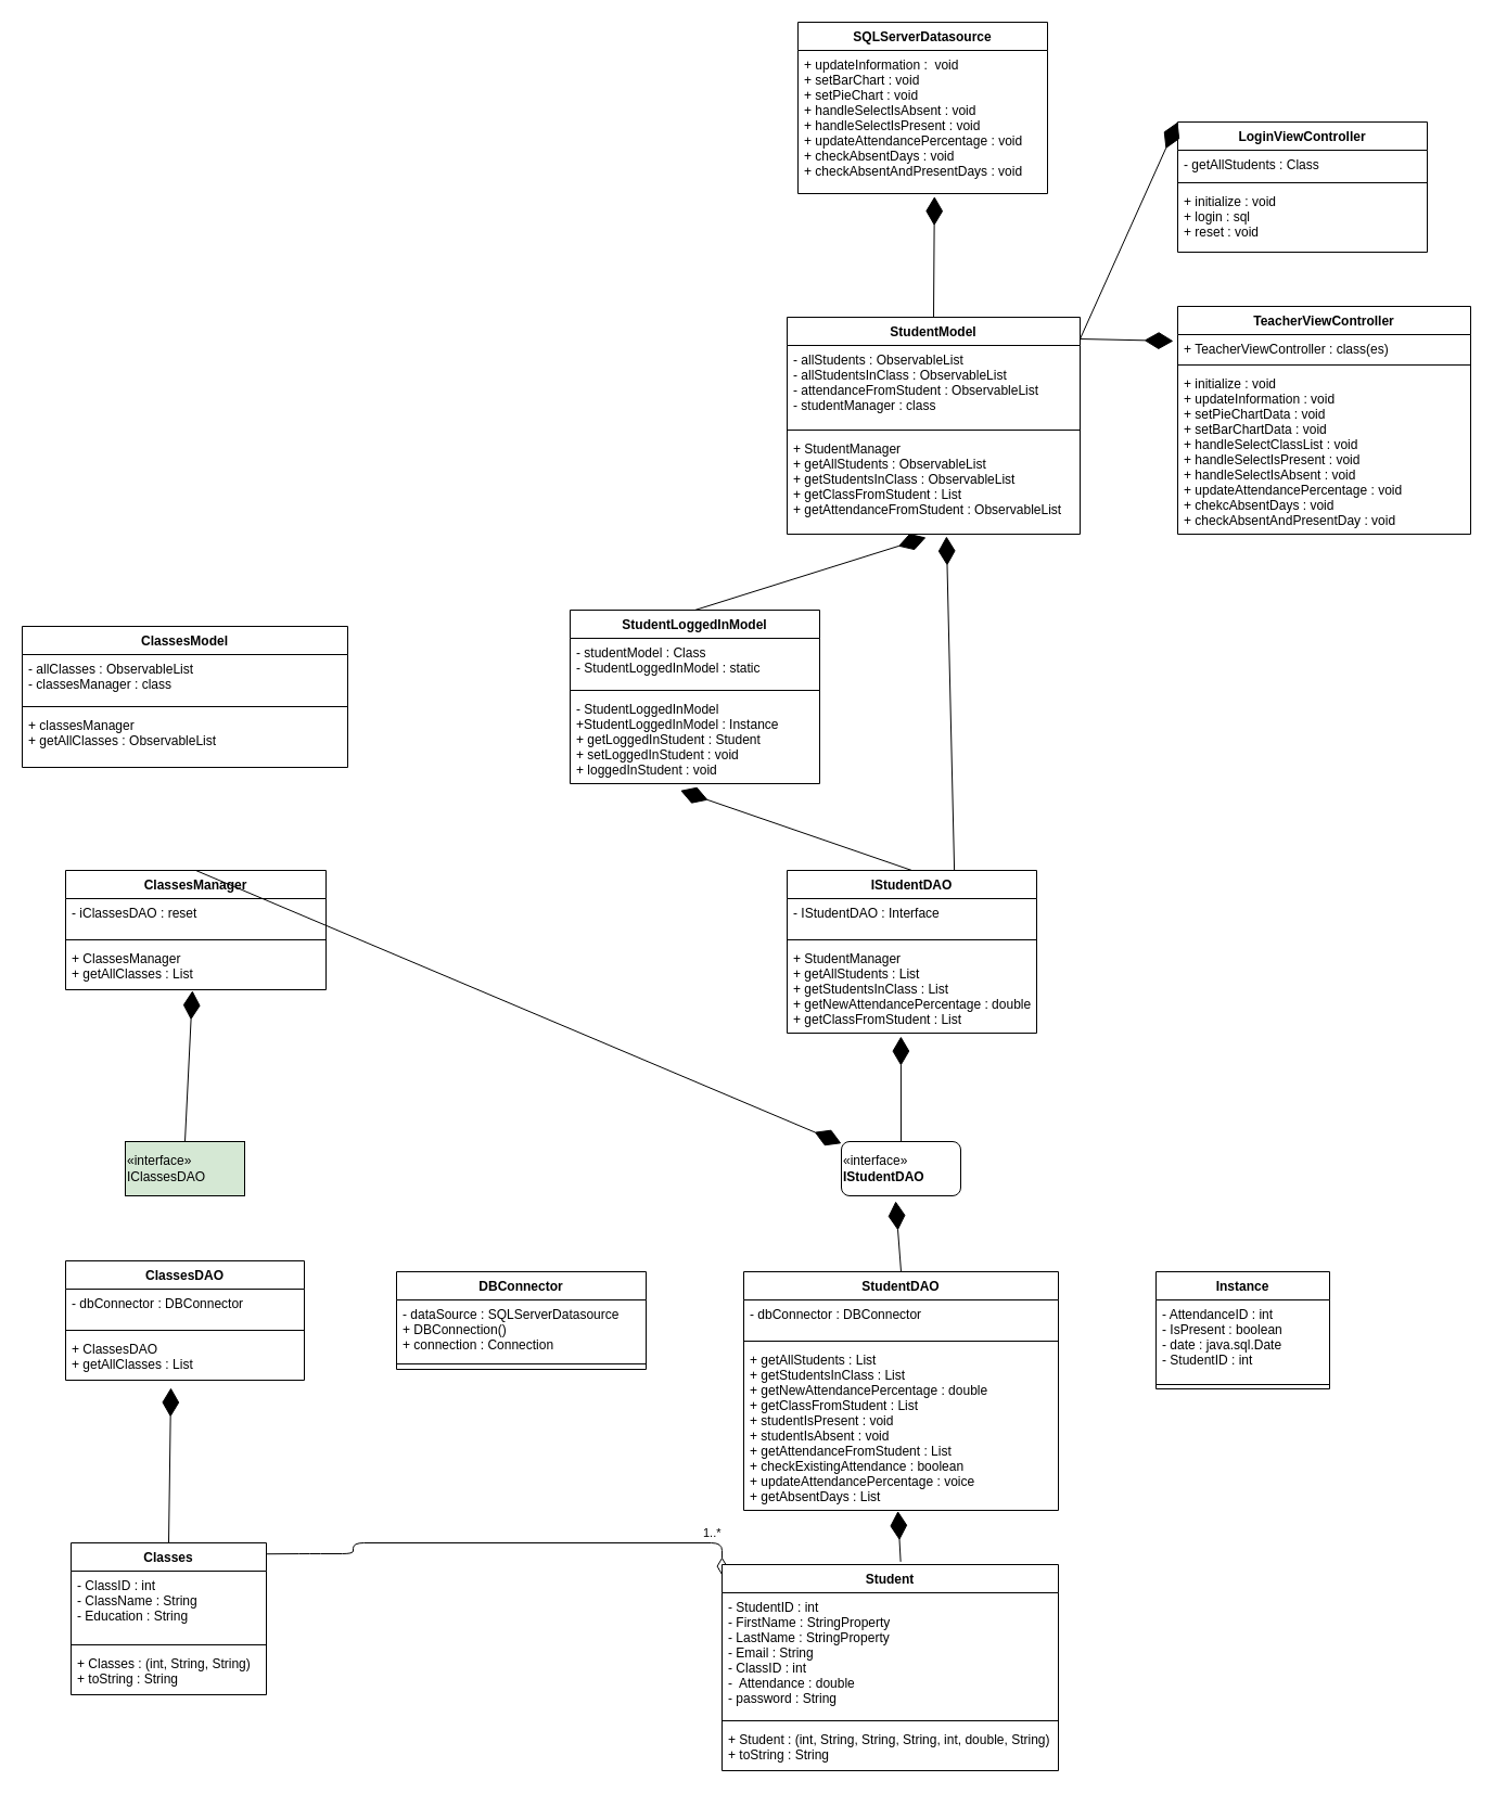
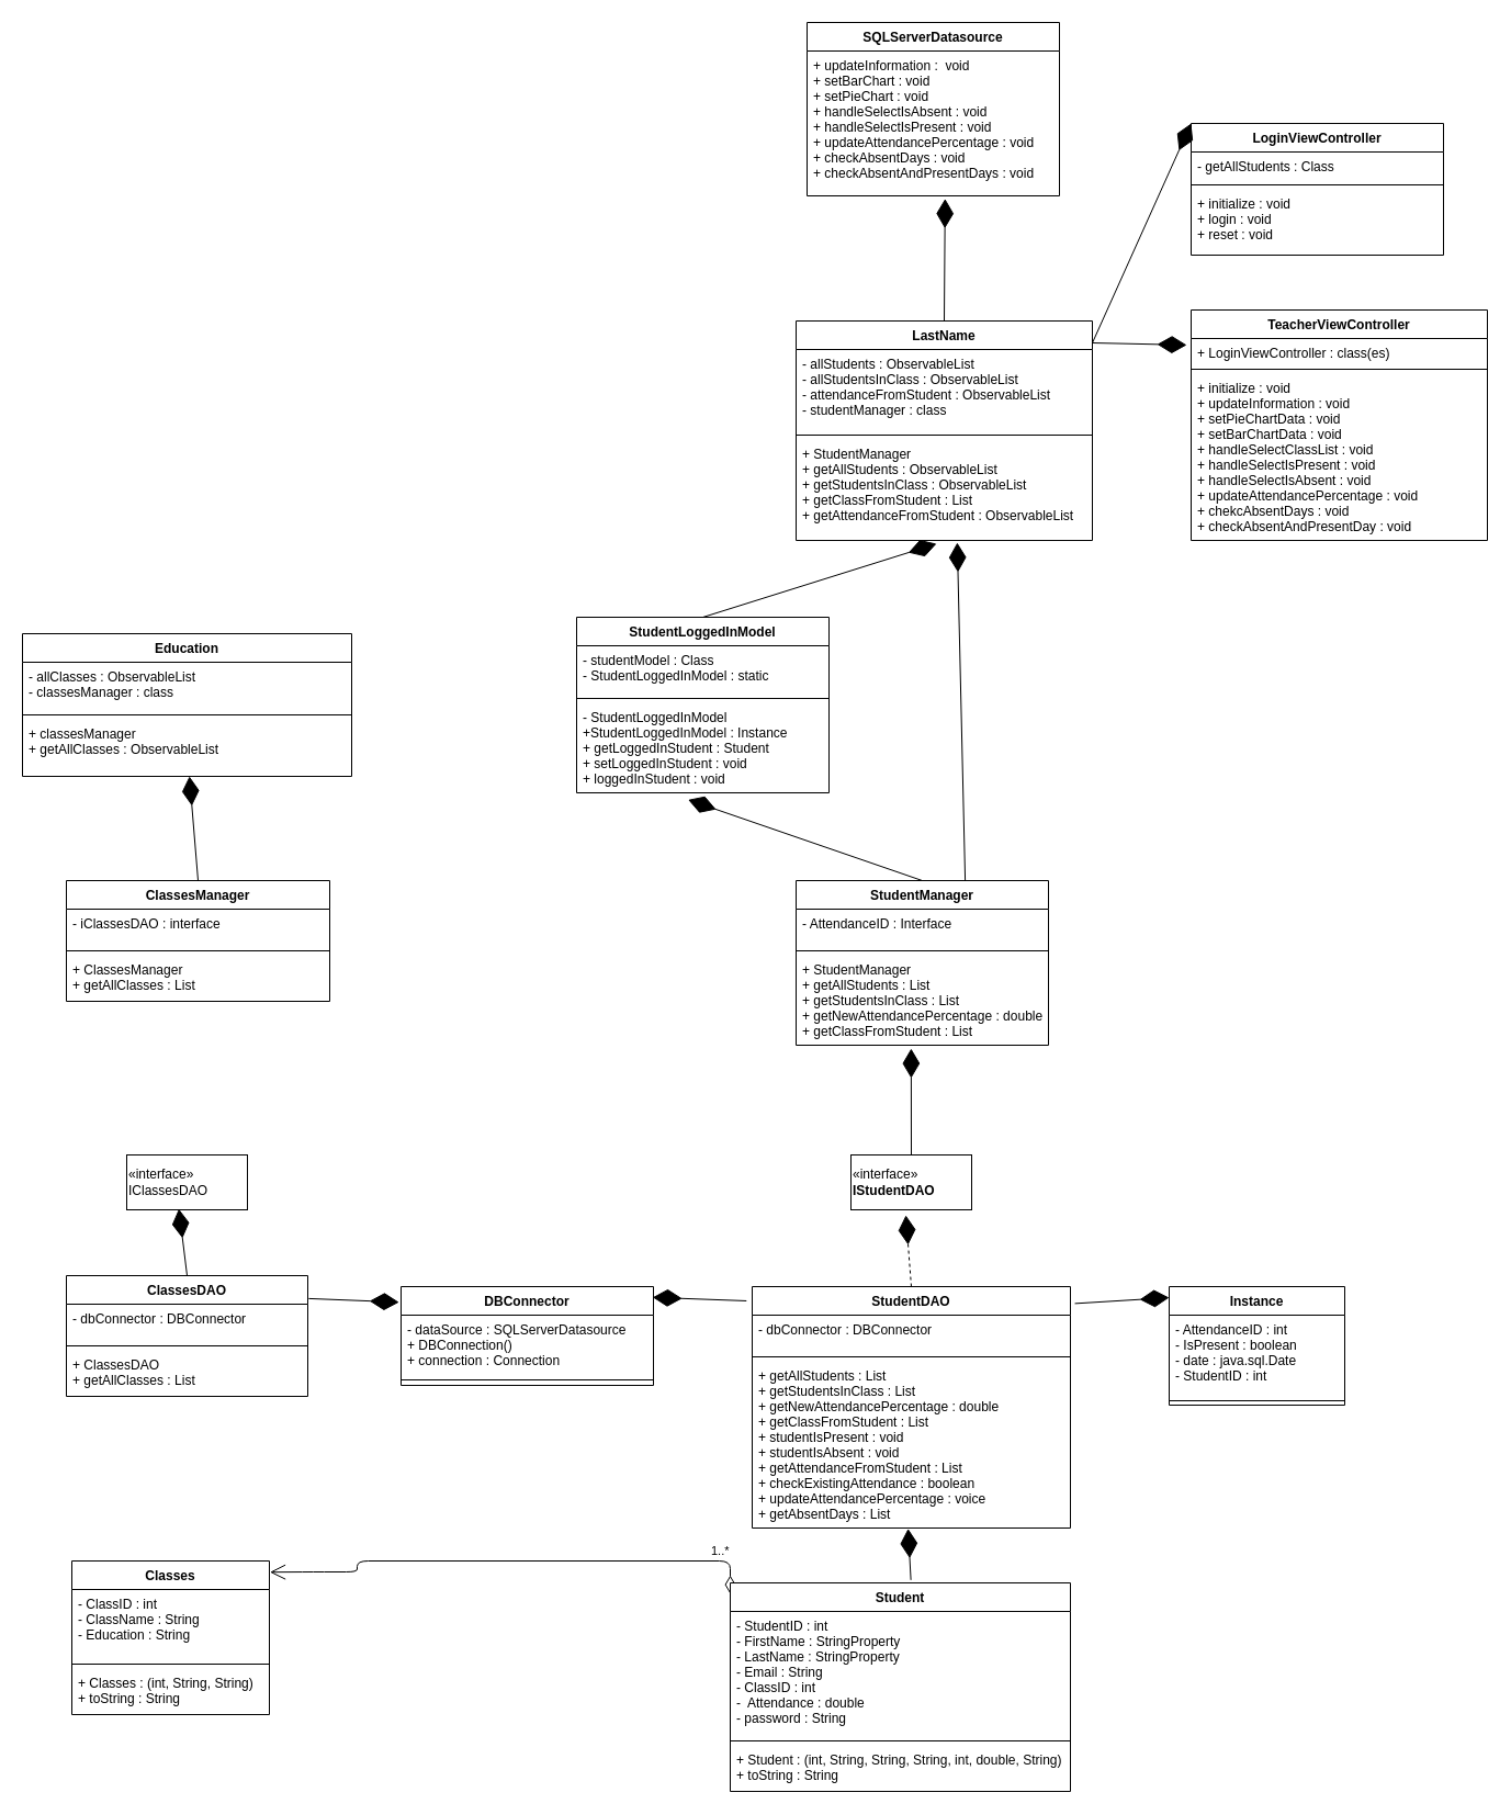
- <mxCell id="67" value="+ initialize : void&#10;+ login : sql&#10;+ reset : void" style="text;strokeColor=none;fillColor=none;align=left;verticalAlign=top;spacingLeft=4;spacingRight=4;overflow=hidden;rotatable=0;points=[[0,0.5],[1,0.5]];portConstraint=eastwest;" vertex="1" parent="64"><mxGeometry y="60" width="230" height="60" as="geometry" /></mxCell>
+ <mxCell id="67" value="+ initialize : void&#10;+ login : void&#10;+ reset : void" style="text;strokeColor=none;fillColor=none;align=left;verticalAlign=top;spacingLeft=4;spacingRight=4;overflow=hidden;rotatable=0;points=[[0,0.5],[1,0.5]];portConstraint=eastwest;" vertex="1" parent="64"><mxGeometry y="60" width="230" height="60" as="geometry" /></mxCell>
- <mxCell id="17" value="StudentModel" style="swimlane;fontStyle=1;align=center;verticalAlign=top;childLayout=stackLayout;horizontal=1;startSize=26;horizontalStack=0;resizeParent=1;resizeParentMax=0;resizeLast=0;collapsible=1;marginBottom=0;" vertex="1" parent="1"><mxGeometry x="725" y="292" width="270" height="200" as="geometry" /></mxCell>
+ <mxCell id="17" value="LastName" style="swimlane;fontStyle=1;align=center;verticalAlign=top;childLayout=stackLayout;horizontal=1;startSize=26;horizontalStack=0;resizeParent=1;resizeParentMax=0;resizeLast=0;collapsible=1;marginBottom=0;" vertex="1" parent="1"><mxGeometry x="725" y="292" width="270" height="200" as="geometry" /></mxCell>
- <mxCell id="55" value="+ TeacherViewController : class(es)" style="text;strokeColor=none;fillColor=none;align=left;verticalAlign=top;spacingLeft=4;spacingRight=4;overflow=hidden;rotatable=0;points=[[0,0.5],[1,0.5]];portConstraint=eastwest;" vertex="1" parent="54"><mxGeometry y="26" width="270" height="24" as="geometry" /></mxCell>
+ <mxCell id="55" value="+ LoginViewController : class(es)" style="text;strokeColor=none;fillColor=none;align=left;verticalAlign=top;spacingLeft=4;spacingRight=4;overflow=hidden;rotatable=0;points=[[0,0.5],[1,0.5]];portConstraint=eastwest;" vertex="1" parent="54"><mxGeometry y="26" width="270" height="24" as="geometry" /></mxCell>
- <mxCell id="28" value="ClassesModel" style="swimlane;fontStyle=1;align=center;verticalAlign=top;childLayout=stackLayout;horizontal=1;startSize=26;horizontalStack=0;resizeParent=1;resizeParentMax=0;resizeLast=0;collapsible=1;marginBottom=0;" vertex="1" parent="1"><mxGeometry x="20" y="577" width="300" height="130" as="geometry" /></mxCell>
+ <mxCell id="28" value="Education" style="swimlane;fontStyle=1;align=center;verticalAlign=top;childLayout=stackLayout;horizontal=1;startSize=26;horizontalStack=0;resizeParent=1;resizeParentMax=0;resizeLast=0;collapsible=1;marginBottom=0;" vertex="1" parent="1"><mxGeometry x="20" y="577" width="300" height="130" as="geometry" /></mxCell>
- <mxCell id="13" value="IStudentDAO" style="swimlane;fontStyle=1;align=center;verticalAlign=top;childLayout=stackLayout;horizontal=1;startSize=26;horizontalStack=0;resizeParent=1;resizeParentMax=0;resizeLast=0;collapsible=1;marginBottom=0;" vertex="1" parent="1"><mxGeometry x="725" y="802" width="230" height="150" as="geometry" /></mxCell>
+ <mxCell id="13" value="StudentManager" style="swimlane;fontStyle=1;align=center;verticalAlign=top;childLayout=stackLayout;horizontal=1;startSize=26;horizontalStack=0;resizeParent=1;resizeParentMax=0;resizeLast=0;collapsible=1;marginBottom=0;" vertex="1" parent="1"><mxGeometry x="725" y="802" width="230" height="150" as="geometry" /></mxCell>
- <mxCell id="37" value="- iClassesDAO : reset" style="text;strokeColor=none;fillColor=none;align=left;verticalAlign=top;spacingLeft=4;spacingRight=4;overflow=hidden;rotatable=0;points=[[0,0.5],[1,0.5]];portConstraint=eastwest;" vertex="1" parent="36"><mxGeometry y="26" width="240" height="34" as="geometry" /></mxCell>
+ <mxCell id="37" value="- iClassesDAO : interface" style="text;strokeColor=none;fillColor=none;align=left;verticalAlign=top;spacingLeft=4;spacingRight=4;overflow=hidden;rotatable=0;points=[[0,0.5],[1,0.5]];portConstraint=eastwest;" vertex="1" parent="36"><mxGeometry y="26" width="240" height="34" as="geometry" /></mxCell>
- <mxCell id="14" value="- IStudentDAO : Interface&#10;" style="text;strokeColor=none;fillColor=none;align=left;verticalAlign=top;spacingLeft=4;spacingRight=4;overflow=hidden;rotatable=0;points=[[0,0.5],[1,0.5]];portConstraint=eastwest;" vertex="1" parent="13"><mxGeometry y="26" width="230" height="34" as="geometry" /></mxCell>
+ <mxCell id="14" value="- AttendanceID : Interface&#10;" style="text;strokeColor=none;fillColor=none;align=left;verticalAlign=top;spacingLeft=4;spacingRight=4;overflow=hidden;rotatable=0;points=[[0,0.5],[1,0.5]];portConstraint=eastwest;" vertex="1" parent="13"><mxGeometry y="26" width="230" height="34" as="geometry" /></mxCell>
- <mxCell id="49" value="" style="endArrow=diamondThin;endFill=1;endSize=24;html=1;exitX=0.5;exitY=0;exitDx=0;exitDy=0;" edge="1" parent="1" source="36" target="26"><mxGeometry width="160" relative="1" as="geometry"><mxPoint x="245" y="467" as="sourcePoint" /><mxPoint x="635" y="312" as="targetPoint" /></mxGeometry></mxCell>
+ <mxCell id="49" value="" style="endArrow=diamondThin;endFill=1;endSize=24;html=1;exitX=0.5;exitY=0;exitDx=0;exitDy=0;" edge="1" parent="1" source="36" target="31"><mxGeometry width="160" relative="1" as="geometry"><mxPoint x="245" y="467" as="sourcePoint" /><mxPoint x="635" y="312" as="targetPoint" /></mxGeometry></mxCell>
- <mxCell id="50" value="" style="endArrow=diamondThin;endFill=1;endSize=24;html=1;exitX=0.5;exitY=0;exitDx=0;exitDy=0;entryX=0.487;entryY=1.021;entryDx=0;entryDy=0;entryPerimeter=0;" edge="1" parent="1" source="27" target="39"><mxGeometry width="160" relative="1" as="geometry"><mxPoint x="475" y="982" as="sourcePoint" /><mxPoint x="635" y="982" as="targetPoint" /></mxGeometry></mxCell>
- <mxCell id="27" value="«interface»&lt;br&gt;IClassesDAO" style="html=1;align=left;fillColor=#d5e8d4;" vertex="1" parent="1"><mxGeometry x="115" y="1052" width="110" height="50" as="geometry" /></mxCell>
+ <mxCell id="27" value="«interface»&lt;br&gt;IClassesDAO" style="html=1;align=left;" vertex="1" parent="1"><mxGeometry x="115" y="1052" width="110" height="50" as="geometry" /></mxCell>
- <mxCell id="26" value="«interface»&lt;br&gt;&lt;b&gt;IStudentDAO&lt;/b&gt;" style="html=1;align=left;rounded=1;" vertex="1" parent="1"><mxGeometry x="775" y="1052" width="110" height="50" as="geometry" /></mxCell>
+ <mxCell id="26" value="«interface»&lt;br&gt;&lt;b&gt;IStudentDAO&lt;/b&gt;" style="html=1;align=left;" vertex="1" parent="1"><mxGeometry x="775" y="1052" width="110" height="50" as="geometry" /></mxCell>
+ <mxCell id="51" value="" style="endArrow=diamondThin;endFill=1;endSize=24;html=1;entryX=0.432;entryY=0.984;entryDx=0;entryDy=0;entryPerimeter=0;exitX=0.5;exitY=0;exitDx=0;exitDy=0;" edge="1" parent="1" source="32" target="27"><mxGeometry width="160" relative="1" as="geometry"><mxPoint x="475" y="1202" as="sourcePoint" /><mxPoint x="635" y="1202" as="targetPoint" /></mxGeometry></mxCell>
- <mxCell id="8" value="" style="endArrow=diamondThin;endFill=1;endSize=24;html=1;exitX=0.5;exitY=0;exitDx=0;exitDy=0;entryX=0.455;entryY=1.1;entryDx=0;entryDy=0;entryPerimeter=0;" parent="1" source="22" target="26" edge="1"><mxGeometry width="160" relative="1" as="geometry"><mxPoint x="675" y="1292" as="sourcePoint" /><mxPoint x="655" y="1180" as="targetPoint" /></mxGeometry></mxCell>
+ <mxCell id="8" value="" style="endArrow=diamondThin;endFill=1;endSize=24;html=1;exitX=0.5;exitY=0;exitDx=0;exitDy=0;entryX=0.455;entryY=1.1;entryDx=0;entryDy=0;entryPerimeter=0;dashed=1;" parent="1" source="22" target="26" edge="1"><mxGeometry width="160" relative="1" as="geometry"><mxPoint x="675" y="1292" as="sourcePoint" /><mxPoint x="655" y="1180" as="targetPoint" /></mxGeometry></mxCell>
+ <mxCell id="53" value="" style="endArrow=diamondThin;endFill=1;endSize=24;html=1;exitX=-0.018;exitY=0.059;exitDx=0;exitDy=0;exitPerimeter=0;entryX=0.997;entryY=0.109;entryDx=0;entryDy=0;entryPerimeter=0;" edge="1" parent="1" source="22" target="5"><mxGeometry width="160" relative="1" as="geometry"><mxPoint x="475" y="1272" as="sourcePoint" /><mxPoint x="635" y="1272" as="targetPoint" /></mxGeometry></mxCell>
+ <mxCell id="52" value="" style="endArrow=diamondThin;endFill=1;endSize=24;html=1;exitX=1.004;exitY=0.19;exitDx=0;exitDy=0;exitPerimeter=0;entryX=-0.008;entryY=0.158;entryDx=0;entryDy=0;entryPerimeter=0;" edge="1" parent="1" source="32" target="5"><mxGeometry width="160" relative="1" as="geometry"><mxPoint x="475" y="1272" as="sourcePoint" /><mxPoint x="635" y="1272" as="targetPoint" /></mxGeometry></mxCell>
+ <mxCell id="71" value="" style="endArrow=diamondThin;endFill=1;endSize=24;html=1;entryX=0;entryY=0.093;entryDx=0;entryDy=0;entryPerimeter=0;exitX=1.014;exitY=0.07;exitDx=0;exitDy=0;exitPerimeter=0;" edge="1" parent="1" source="22" target="2"><mxGeometry width="160" relative="1" as="geometry"><mxPoint x="785" y="1362" as="sourcePoint" /><mxPoint x="945" y="1362" as="targetPoint" /></mxGeometry></mxCell>
- <mxCell id="70" value="" style="endArrow=diamondThin;endFill=1;endSize=24;html=1;entryX=0.441;entryY=1.167;entryDx=0;entryDy=0;entryPerimeter=0;exitX=0.5;exitY=0;exitDx=0;exitDy=0;" edge="1" parent="1" source="40" target="35"><mxGeometry width="160" relative="1" as="geometry"><mxPoint x="155" y="1472" as="sourcePoint" /><mxPoint x="315" y="1472" as="targetPoint" /></mxGeometry></mxCell>
- <mxCell id="44" value="1..*" style="endArrow=none;html=1;endSize=12;startArrow=diamondThin;startSize=14;startFill=0;edgeStyle=orthogonalEdgeStyle;align=left;verticalAlign=bottom;exitX=0;exitY=0.053;exitDx=0;exitDy=0;exitPerimeter=0;entryX=1.003;entryY=0.073;entryDx=0;entryDy=0;entryPerimeter=0;" edge="1" parent="1" source="45" target="40"><mxGeometry x="-0.785" relative="1" as="geometry"><mxPoint x="565" y="101.94" as="sourcePoint" /><mxPoint x="285" y="1436" as="targetPoint" /><Array as="points"><mxPoint x="665" y="1422" /><mxPoint x="325" y="1422" /><mxPoint x="325" y="1432" /><mxPoint x="285" y="1432" /></Array><mxPoint as="offset" /></mxGeometry></mxCell>
+ <mxCell id="44" value="1..*" style="endArrow=open;html=1;endSize=12;startArrow=diamondThin;startSize=14;startFill=0;edgeStyle=orthogonalEdgeStyle;align=left;verticalAlign=bottom;exitX=0;exitY=0.053;exitDx=0;exitDy=0;exitPerimeter=0;entryX=1.003;entryY=0.073;entryDx=0;entryDy=0;entryPerimeter=0;" edge="1" parent="1" source="45" target="40"><mxGeometry x="-0.785" relative="1" as="geometry"><mxPoint x="565" y="101.94" as="sourcePoint" /><mxPoint x="285" y="1436" as="targetPoint" /><Array as="points"><mxPoint x="665" y="1422" /><mxPoint x="325" y="1422" /><mxPoint x="325" y="1432" /><mxPoint x="285" y="1432" /></Array><mxPoint as="offset" /></mxGeometry></mxCell>
